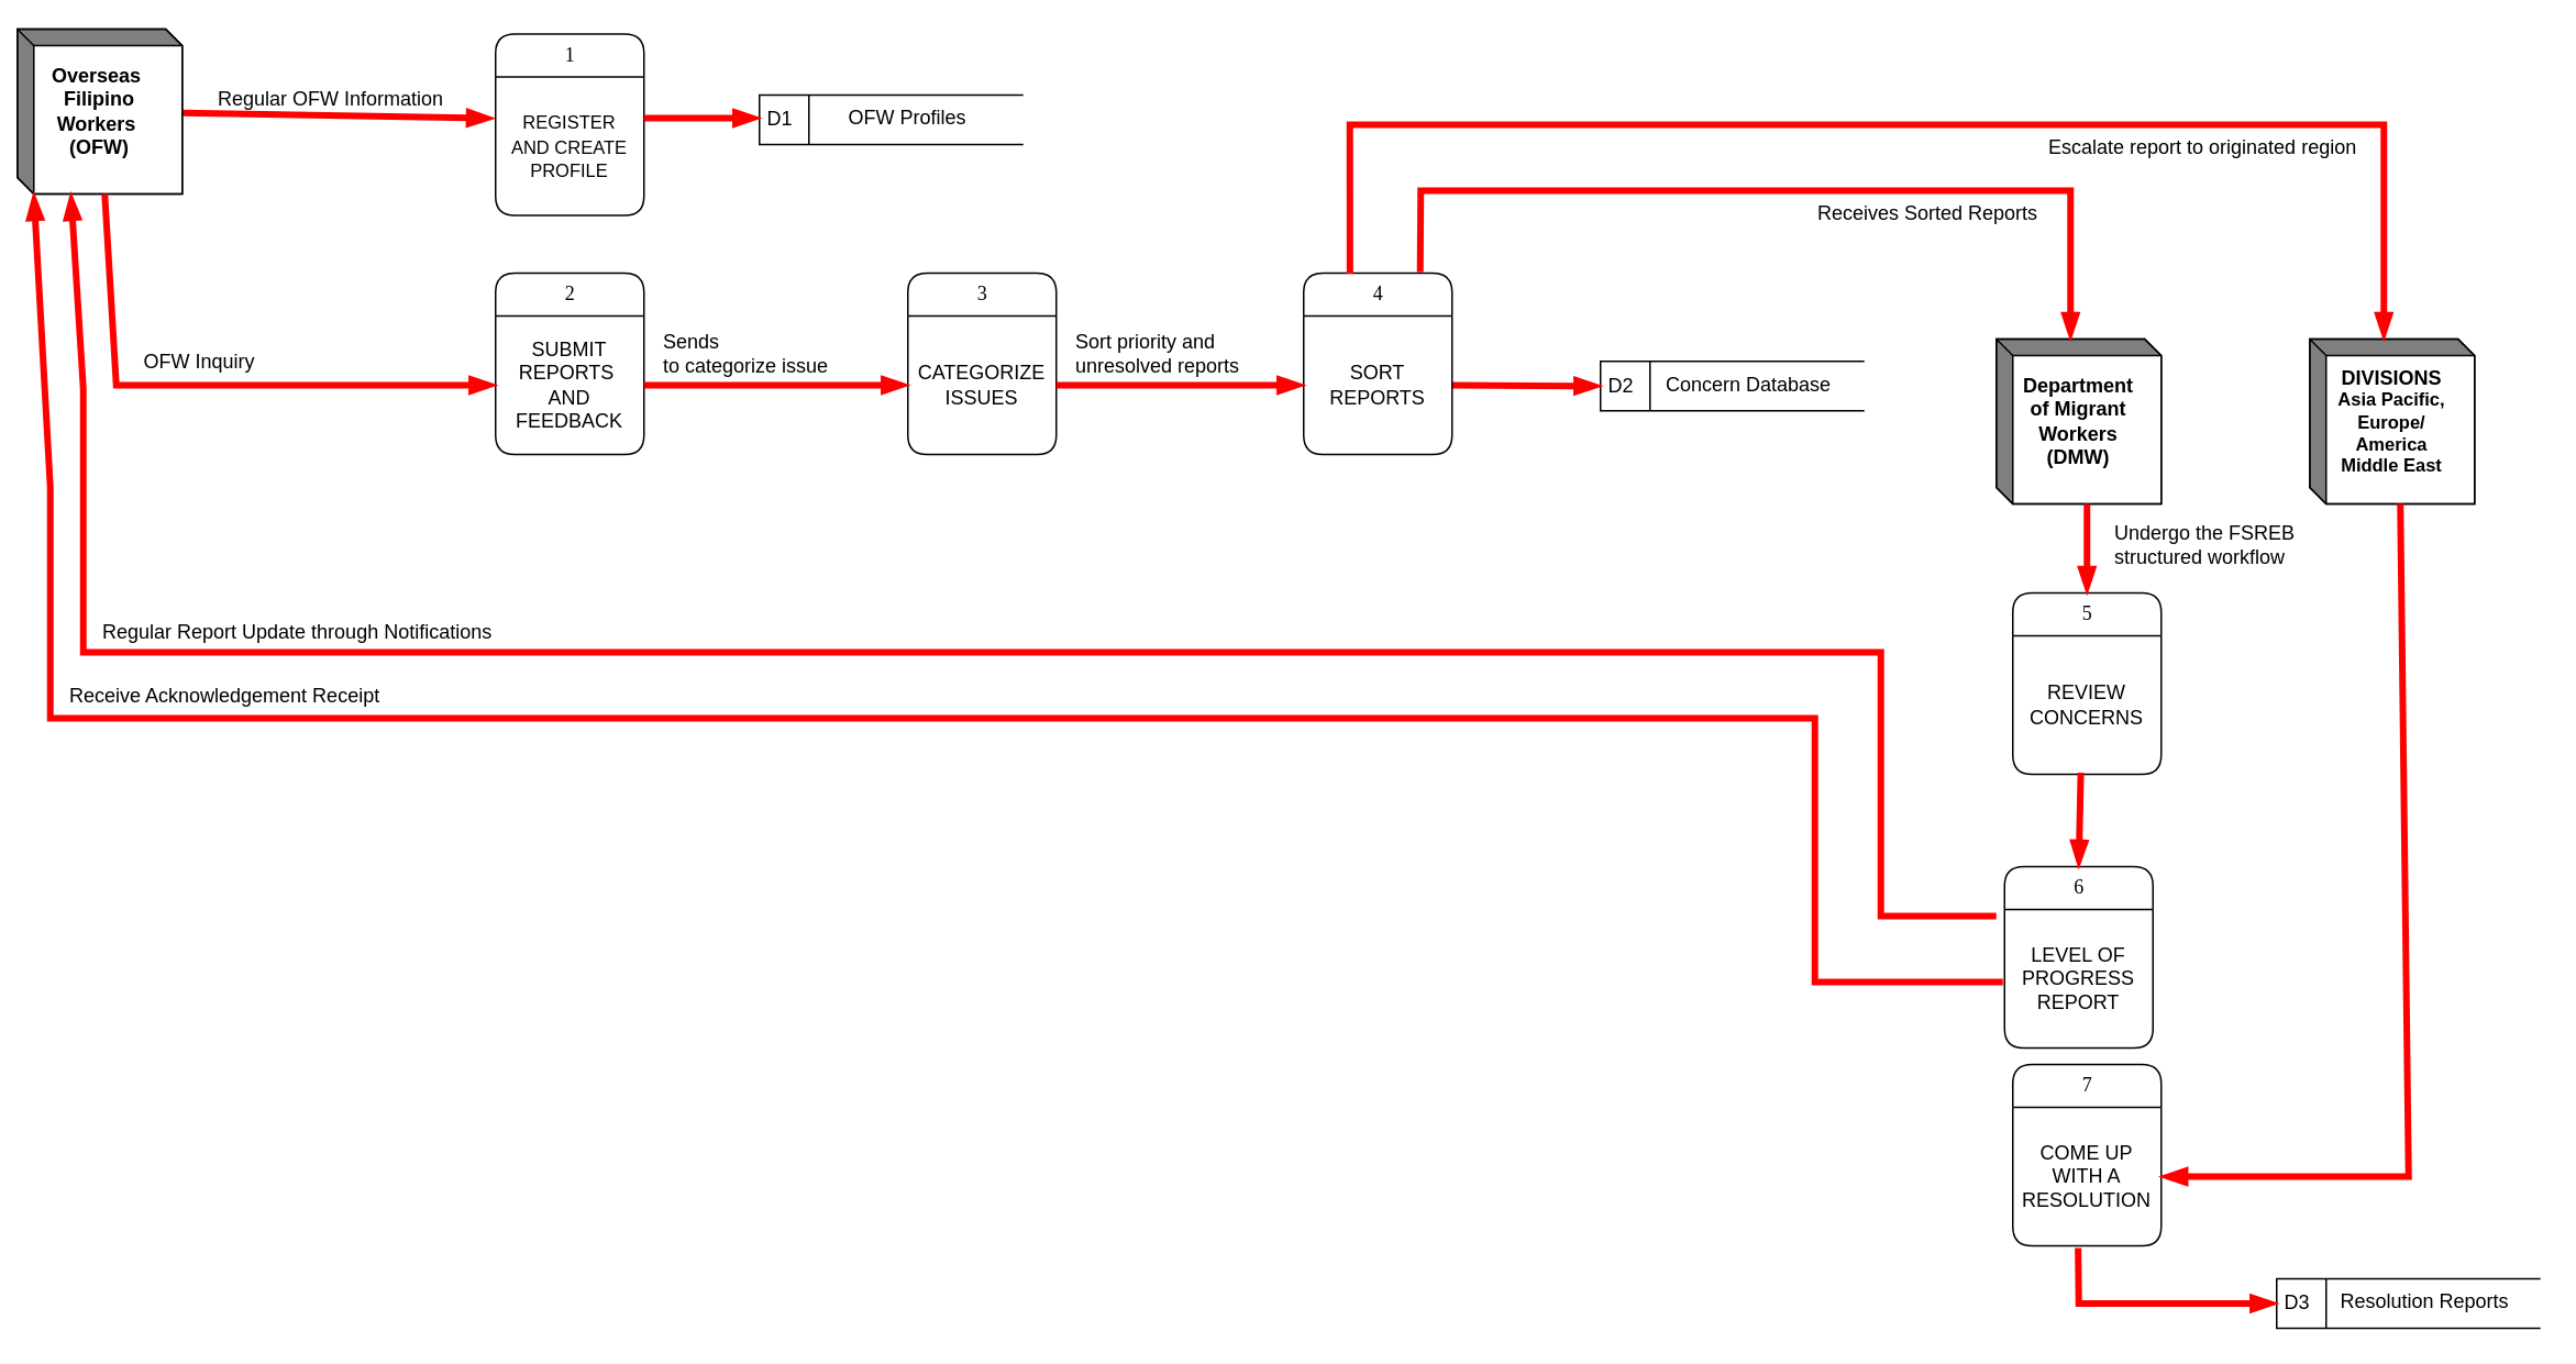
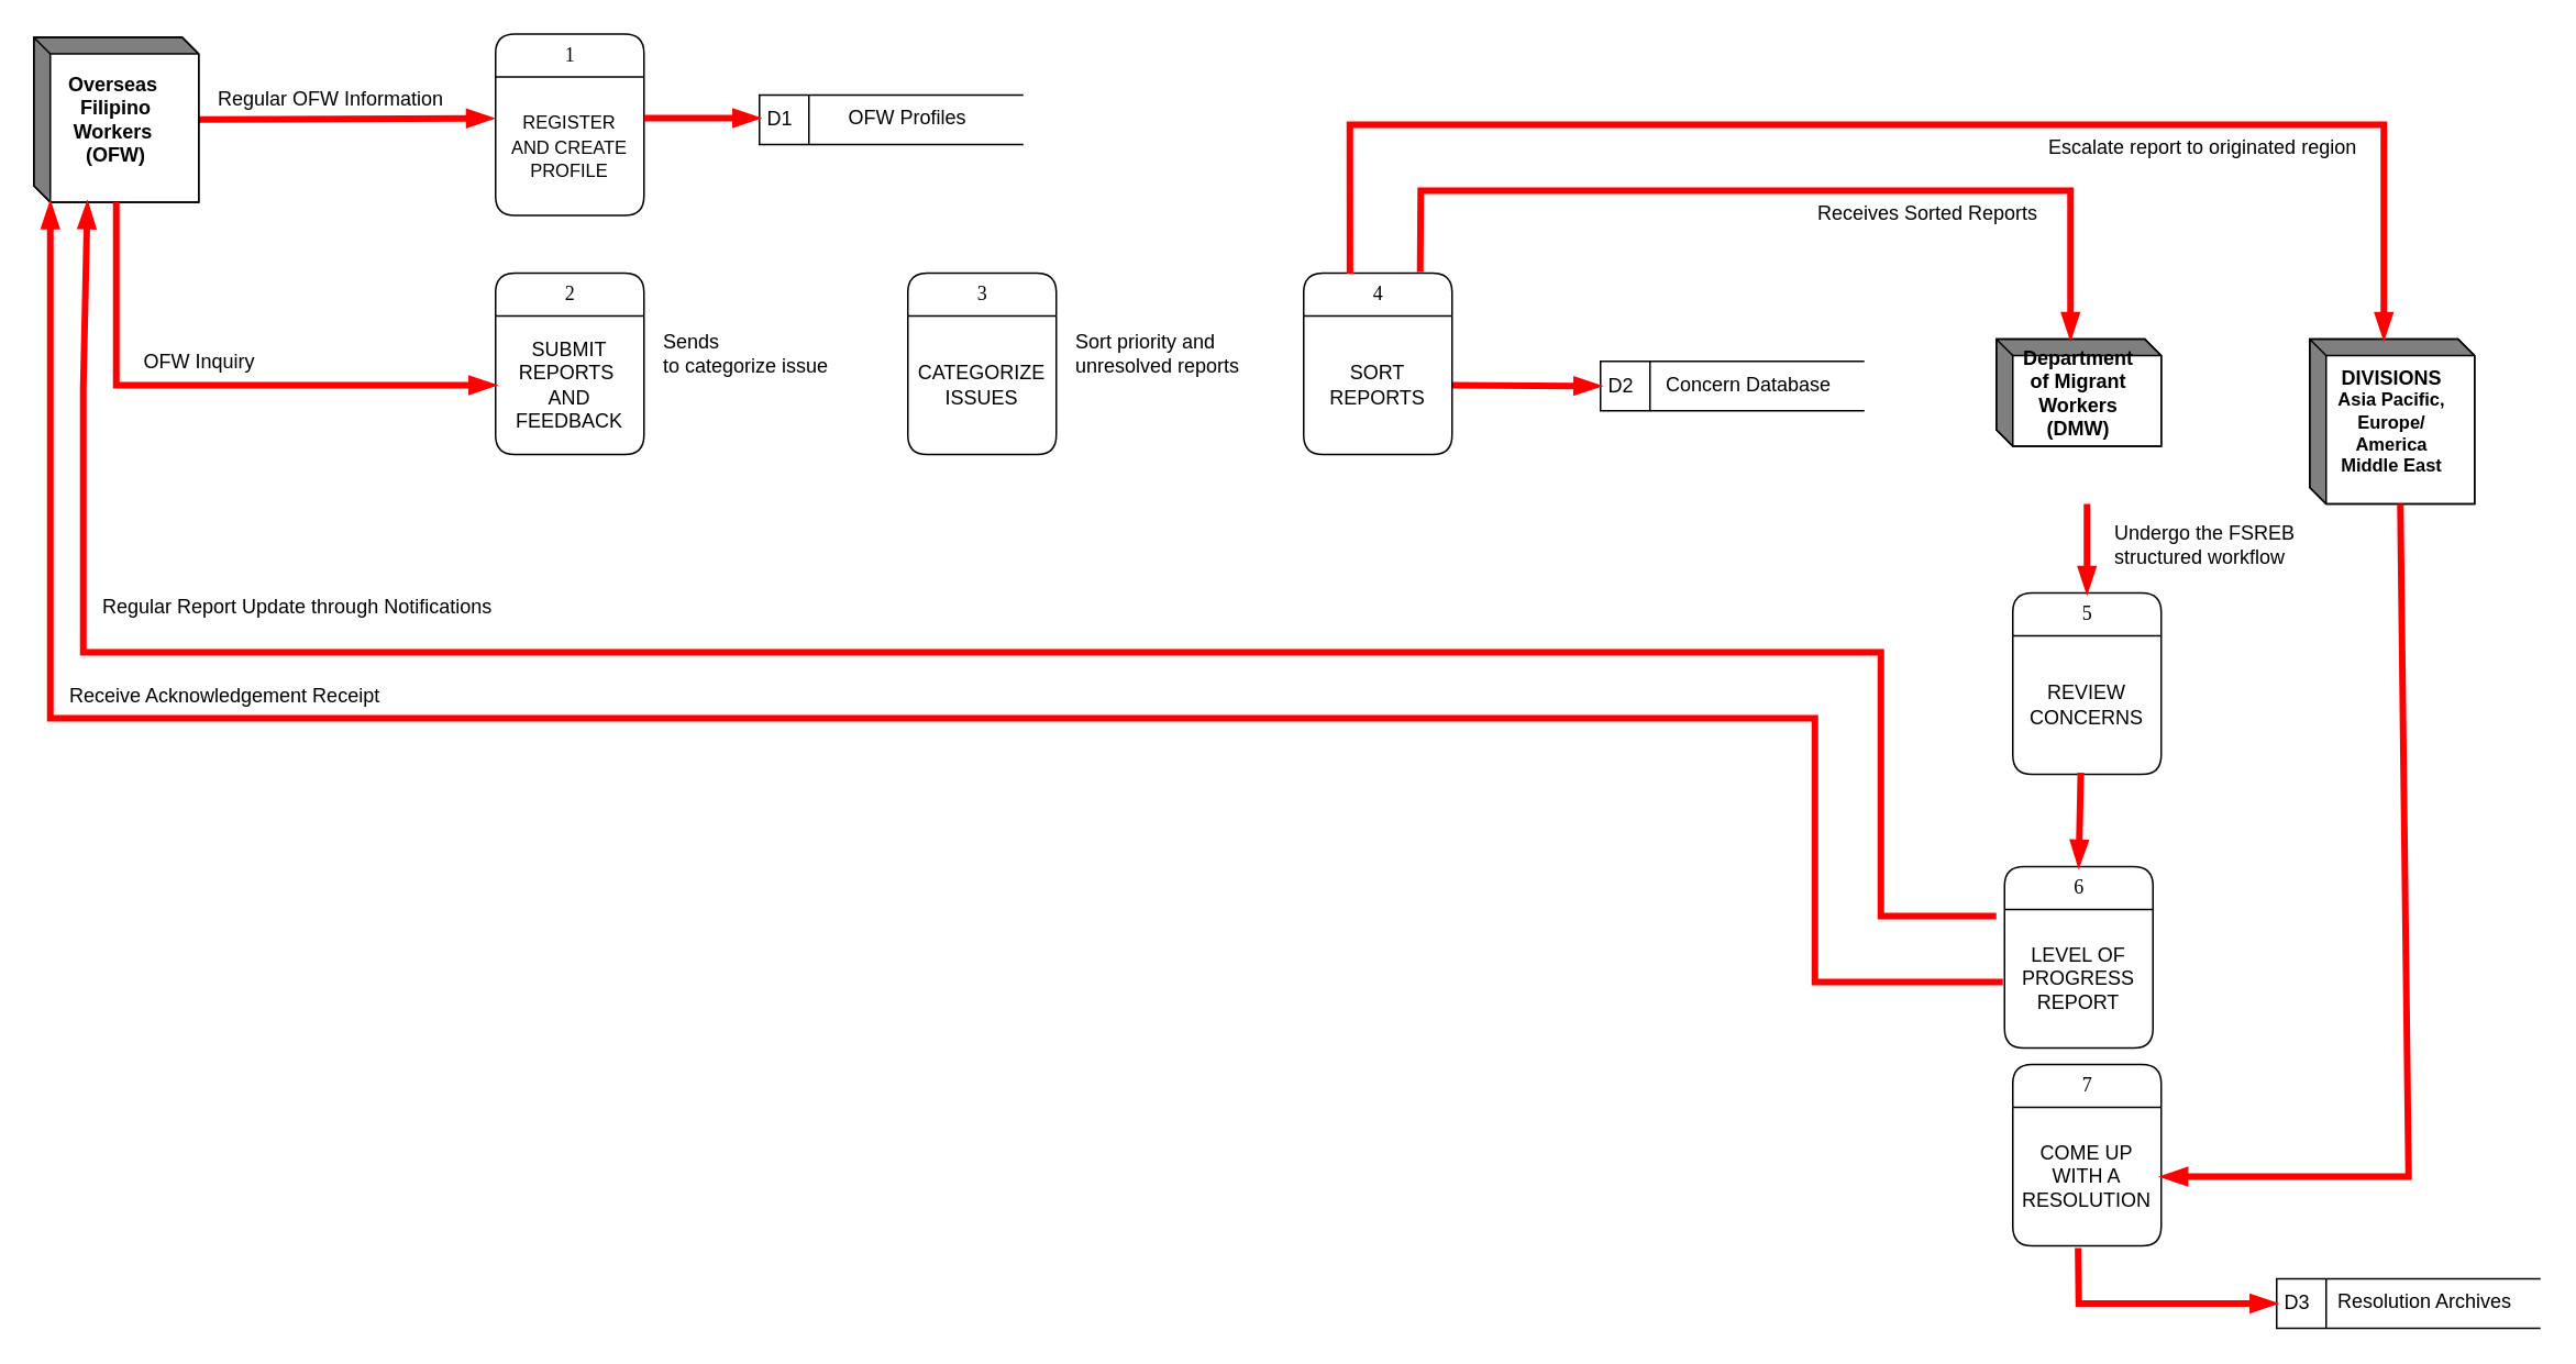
- <mxCell id="3" value="&lt;div style=&quot;&quot;&gt;&lt;b&gt;Overseas&amp;nbsp;&lt;/b&gt;&lt;/div&gt;&lt;div style=&quot;&quot;&gt;&lt;b&gt;Filipino&lt;/b&gt;&lt;/div&gt;&lt;div style=&quot;&quot;&gt;&lt;b&gt;Workers&amp;nbsp;&lt;/b&gt;&lt;/div&gt;&lt;div style=&quot;&quot;&gt;&lt;b&gt;(OFW)&lt;/b&gt;&lt;/div&gt;" style="html=1;dashed=0;whiteSpace=wrap;shape=mxgraph.dfd.externalEntity;align=center;" vertex="1" parent="1"><mxGeometry x="10" y="17" width="100" height="100" as="geometry" /></mxCell>
+ <mxCell id="3" value="&lt;div style=&quot;&quot;&gt;&lt;b&gt;Overseas&amp;nbsp;&lt;/b&gt;&lt;/div&gt;&lt;div style=&quot;&quot;&gt;&lt;b&gt;Filipino&lt;/b&gt;&lt;/div&gt;&lt;div style=&quot;&quot;&gt;&lt;b&gt;Workers&amp;nbsp;&lt;/b&gt;&lt;/div&gt;&lt;div style=&quot;&quot;&gt;&lt;b&gt;(OFW)&lt;/b&gt;&lt;/div&gt;" style="html=1;dashed=0;whiteSpace=wrap;shape=mxgraph.dfd.externalEntity;align=center;" vertex="1" parent="1"><mxGeometry x="20" y="22" width="100" height="100" as="geometry" /></mxCell>
- <mxCell id="22" style="rounded=0;orthogonalLoop=1;jettySize=auto;html=1;strokeWidth=4;strokeColor=#ff0000;entryX=0;entryY=0.5;entryDx=0;entryDy=0;endArrow=blockThin;endFill=1;exitX=1;exitY=0.5;exitDx=0;exitDy=0;" edge="1" parent="1" source="9" target="21"><mxGeometry relative="1" as="geometry"><mxPoint x="400" y="81" as="sourcePoint" /><mxPoint x="470" y="81" as="targetPoint" /></mxGeometry></mxCell>
- <mxCell id="26" style="rounded=0;orthogonalLoop=1;jettySize=auto;html=1;strokeWidth=4;strokeColor=#ff0000;endArrow=blockThin;endFill=1;exitX=1;exitY=0.5;exitDx=0;exitDy=0;entryX=0;entryY=0.5;entryDx=0;entryDy=0;" edge="1" parent="1" source="21" target="25"><mxGeometry relative="1" as="geometry"><mxPoint x="830" y="243" as="sourcePoint" /><mxPoint x="740" y="225" as="targetPoint" /></mxGeometry></mxCell>
- <mxCell id="4" value="&lt;div style=&quot;&quot;&gt;&lt;b&gt;Department&lt;/b&gt;&lt;/div&gt;&lt;div style=&quot;&quot;&gt;&lt;b&gt;of Migrant&lt;/b&gt;&lt;/div&gt;&lt;div style=&quot;&quot;&gt;&lt;b&gt;Workers&lt;/b&gt;&lt;/div&gt;&lt;div style=&quot;&quot;&gt;&lt;b&gt;(DMW)&lt;/b&gt;&lt;/div&gt;" style="html=1;dashed=0;whiteSpace=wrap;shape=mxgraph.dfd.externalEntity;align=center;" vertex="1" parent="1"><mxGeometry x="1210" y="205" width="100" height="100" as="geometry" /></mxCell>
+ <mxCell id="4" value="&lt;div style=&quot;&quot;&gt;&lt;b&gt;Department&lt;/b&gt;&lt;/div&gt;&lt;div style=&quot;&quot;&gt;&lt;b&gt;of Migrant&lt;/b&gt;&lt;/div&gt;&lt;div style=&quot;&quot;&gt;&lt;b&gt;Workers&lt;/b&gt;&lt;/div&gt;&lt;div style=&quot;&quot;&gt;&lt;b&gt;(DMW)&lt;/b&gt;&lt;/div&gt;" style="html=1;dashed=0;whiteSpace=wrap;shape=mxgraph.dfd.externalEntity;align=center;" vertex="1" parent="1"><mxGeometry x="1210" y="205" width="100" height="65" as="geometry" /></mxCell>
- <mxCell id="19" value="Regular Report Update through Notifications" style="text;html=1;strokeColor=none;fillColor=none;align=left;verticalAlign=bottom;whiteSpace=wrap;rounded=0;fontSize=12;spacingLeft=10;spacingRight=10;" vertex="1" parent="1"><mxGeometry x="50" y="359" width="280" height="33" as="geometry" /></mxCell>
+ <mxCell id="19" value="Regular Report Update through Notifications" style="text;html=1;strokeColor=none;fillColor=none;align=left;verticalAlign=bottom;whiteSpace=wrap;rounded=0;fontSize=12;spacingLeft=10;spacingRight=10;" vertex="1" parent="1"><mxGeometry x="50" y="344" width="280" height="33" as="geometry" /></mxCell>
- <mxCell id="46" value="Resolution Reports" style="text;html=1;strokeColor=none;fillColor=none;align=center;verticalAlign=middle;whiteSpace=wrap;rounded=0;" vertex="1" parent="1"><mxGeometry x="1410" y="774" width="120" height="30" as="geometry" /></mxCell>
+ <mxCell id="46" value="Resolution Archives" style="text;html=1;strokeColor=none;fillColor=none;align=center;verticalAlign=middle;whiteSpace=wrap;rounded=0;" vertex="1" parent="1"><mxGeometry x="1410" y="774" width="120" height="30" as="geometry" /></mxCell>
